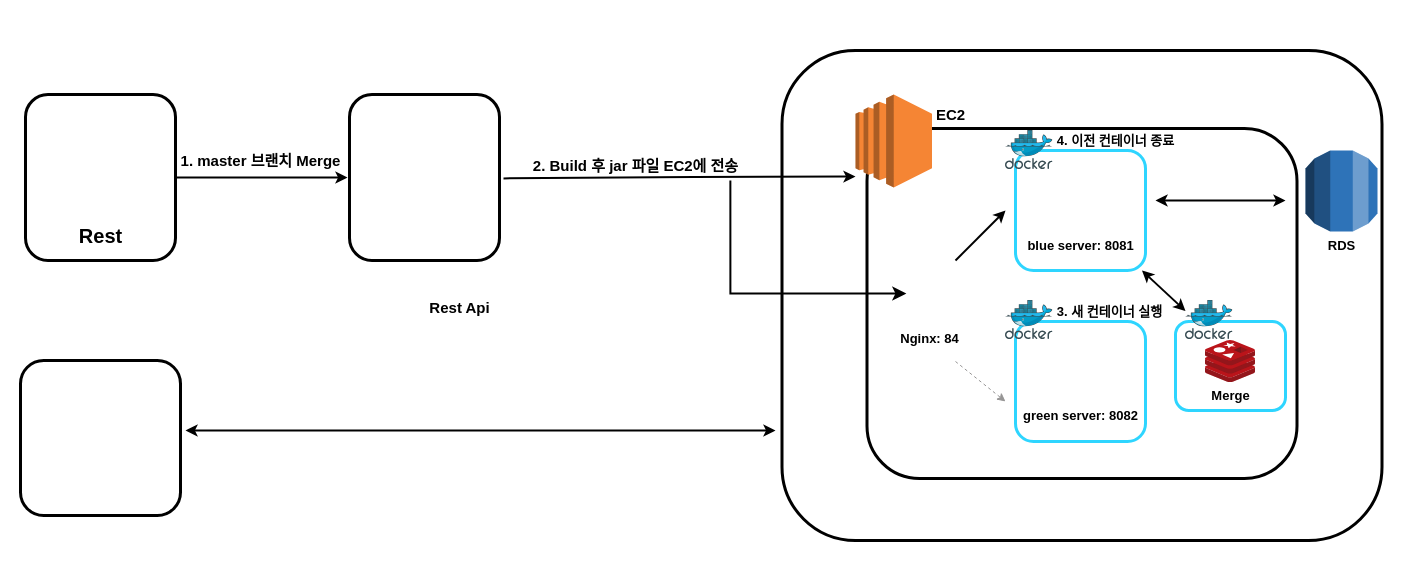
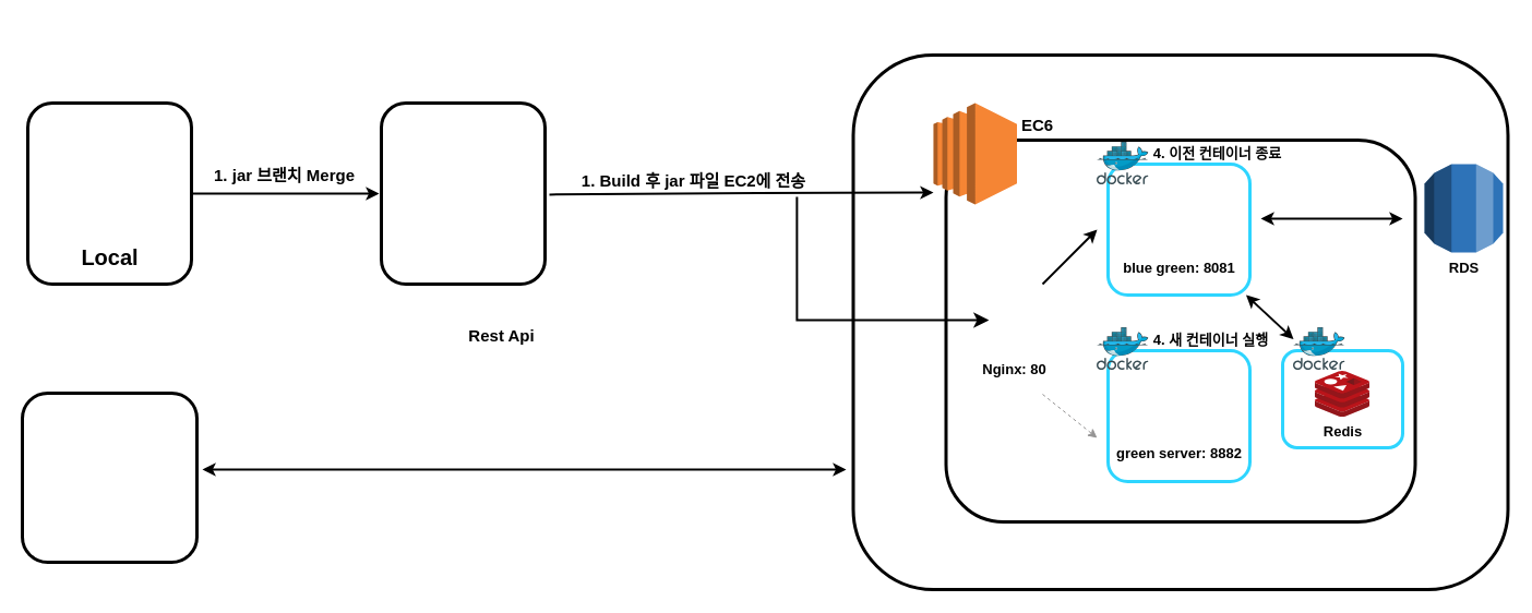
- <mxCell id="36" value="EC2" style="text;html=1;align=center;verticalAlign=middle;resizable=0;points=[];autosize=1;strokeColor=none;fillColor=none;fontStyle=1;fontSize=15;" vertex="1" parent="1"><mxGeometry x="925" y="99" width="50" height="30" as="geometry" /></mxCell>
+ <mxCell id="36" value="EC6" style="text;html=1;align=center;verticalAlign=middle;resizable=0;points=[];autosize=1;strokeColor=none;fillColor=none;fontStyle=1;fontSize=15;" vertex="1" parent="1"><mxGeometry x="925" y="99" width="50" height="30" as="geometry" /></mxCell>
- <mxCell id="4" value="1. master 브랜치 Merge" style="text;html=1;align=center;verticalAlign=middle;resizable=0;points=[];autosize=1;strokeColor=none;fillColor=none;fontStyle=1;fontSize=15;" vertex="1" parent="1"><mxGeometry x="165" y="144.5" width="190" height="30" as="geometry" /></mxCell>
+ <mxCell id="4" value="1. jar 브랜치 Merge" style="text;html=1;align=center;verticalAlign=middle;resizable=0;points=[];autosize=1;strokeColor=none;fillColor=none;fontStyle=1;fontSize=15;" vertex="1" parent="1"><mxGeometry x="165" y="144.5" width="190" height="30" as="geometry" /></mxCell>
- <mxCell id="34" value="&lt;b style=&quot;font-size: 15px;&quot;&gt;2. Build 후 jar 파일 EC2에 전송&lt;/b&gt;" style="text;html=1;align=center;verticalAlign=middle;resizable=0;points=[];autosize=1;strokeColor=none;fillColor=none;fontSize=15;" vertex="1" parent="1"><mxGeometry x="515" y="150" width="240" height="30" as="geometry" /></mxCell>
+ <mxCell id="34" value="&lt;b style=&quot;font-size: 15px;&quot;&gt;1. Build 후 jar 파일 EC2에 전송&lt;/b&gt;" style="text;html=1;align=center;verticalAlign=middle;resizable=0;points=[];autosize=1;strokeColor=none;fillColor=none;fontSize=15;" vertex="1" parent="1"><mxGeometry x="515" y="150" width="240" height="30" as="geometry" /></mxCell>
- <mxCell id="7" value="&lt;span style=&quot;font-size: 20px;&quot;&gt;Rest&lt;/span&gt;" style="text;html=1;align=center;verticalAlign=middle;resizable=0;points=[];autosize=1;strokeColor=none;fillColor=none;container=0;fontStyle=1;fontSize=20;" vertex="1" parent="1"><mxGeometry x="60" y="215" width="80" height="40" as="geometry" /></mxCell>
+ <mxCell id="7" value="&lt;span style=&quot;font-size: 20px;&quot;&gt;Local&lt;/span&gt;" style="text;html=1;align=center;verticalAlign=middle;resizable=0;points=[];autosize=1;strokeColor=none;fillColor=none;container=0;fontStyle=1;fontSize=20;" vertex="1" parent="1"><mxGeometry x="60" y="215" width="80" height="40" as="geometry" /></mxCell>
- <mxCell id="23" value="blue server: 8081" style="text;html=1;align=center;verticalAlign=middle;resizable=0;points=[];autosize=1;strokeColor=none;fillColor=none;fontStyle=1;fontSize=13;" vertex="1" parent="20"><mxGeometry y="80" width="130" height="30" as="geometry" /></mxCell>
+ <mxCell id="23" value="blue green: 8081" style="text;html=1;align=center;verticalAlign=middle;resizable=0;points=[];autosize=1;strokeColor=none;fillColor=none;fontStyle=1;fontSize=13;" vertex="1" parent="20"><mxGeometry y="80" width="130" height="30" as="geometry" /></mxCell>
- <mxCell id="19" value="&lt;b style=&quot;font-size: 13px;&quot;&gt;3. 새 컨테이너 실행&lt;/b&gt;" style="text;html=1;align=center;verticalAlign=middle;resizable=0;points=[];autosize=1;strokeColor=none;fillColor=none;fontSize=13;" vertex="1" parent="14"><mxGeometry x="24.0" y="-25" width="140" height="30" as="geometry" /></mxCell>
+ <mxCell id="19" value="&lt;b style=&quot;font-size: 13px;&quot;&gt;4. 새 컨테이너 실행&lt;/b&gt;" style="text;html=1;align=center;verticalAlign=middle;resizable=0;points=[];autosize=1;strokeColor=none;fillColor=none;fontSize=13;" vertex="1" parent="14"><mxGeometry x="24.0" y="-25" width="140" height="30" as="geometry" /></mxCell>
- <mxCell id="29" value="Nginx: 84" style="text;html=1;align=center;verticalAlign=middle;resizable=0;points=[];autosize=1;strokeColor=none;fillColor=none;fontSize=13;fontStyle=1" vertex="1" parent="1"><mxGeometry x="889" y="323" width="80" height="30" as="geometry" /></mxCell>
+ <mxCell id="29" value="Nginx: 80" style="text;html=1;align=center;verticalAlign=middle;resizable=0;points=[];autosize=1;strokeColor=none;fillColor=none;fontSize=13;fontStyle=1" vertex="1" parent="1"><mxGeometry x="889" y="323" width="80" height="30" as="geometry" /></mxCell>
- <mxCell id="26" value="Merge" style="text;html=1;align=center;verticalAlign=middle;resizable=0;points=[];autosize=1;strokeColor=none;fillColor=none;fontStyle=1;fontSize=13;" vertex="1" parent="1"><mxGeometry x="1200" y="380" width="60" height="30" as="geometry" /></mxCell>
+ <mxCell id="26" value="Redis" style="text;html=1;align=center;verticalAlign=middle;resizable=0;points=[];autosize=1;strokeColor=none;fillColor=none;fontStyle=1;fontSize=13;" vertex="1" parent="1"><mxGeometry x="1200" y="380" width="60" height="30" as="geometry" /></mxCell>
- <mxCell id="17" value="green server: 8082" style="text;html=1;align=center;verticalAlign=middle;resizable=0;points=[];autosize=1;strokeColor=none;fillColor=none;fontStyle=1;fontSize=13;" vertex="1" parent="14"><mxGeometry x="-5" y="79" width="140" height="30" as="geometry" /></mxCell>
+ <mxCell id="17" value="green server: 8882" style="text;html=1;align=center;verticalAlign=middle;resizable=0;points=[];autosize=1;strokeColor=none;fillColor=none;fontStyle=1;fontSize=13;" vertex="1" parent="14"><mxGeometry x="-5" y="79" width="140" height="30" as="geometry" /></mxCell>
